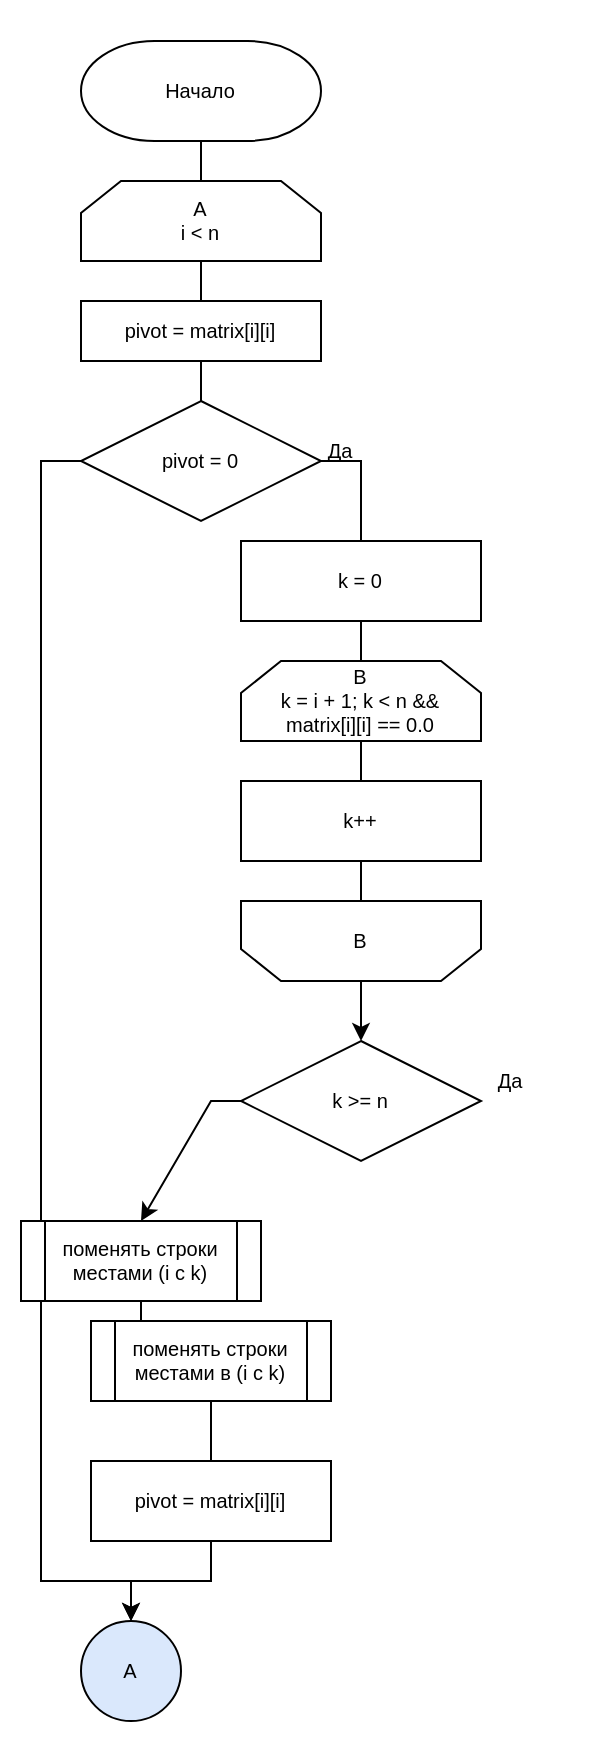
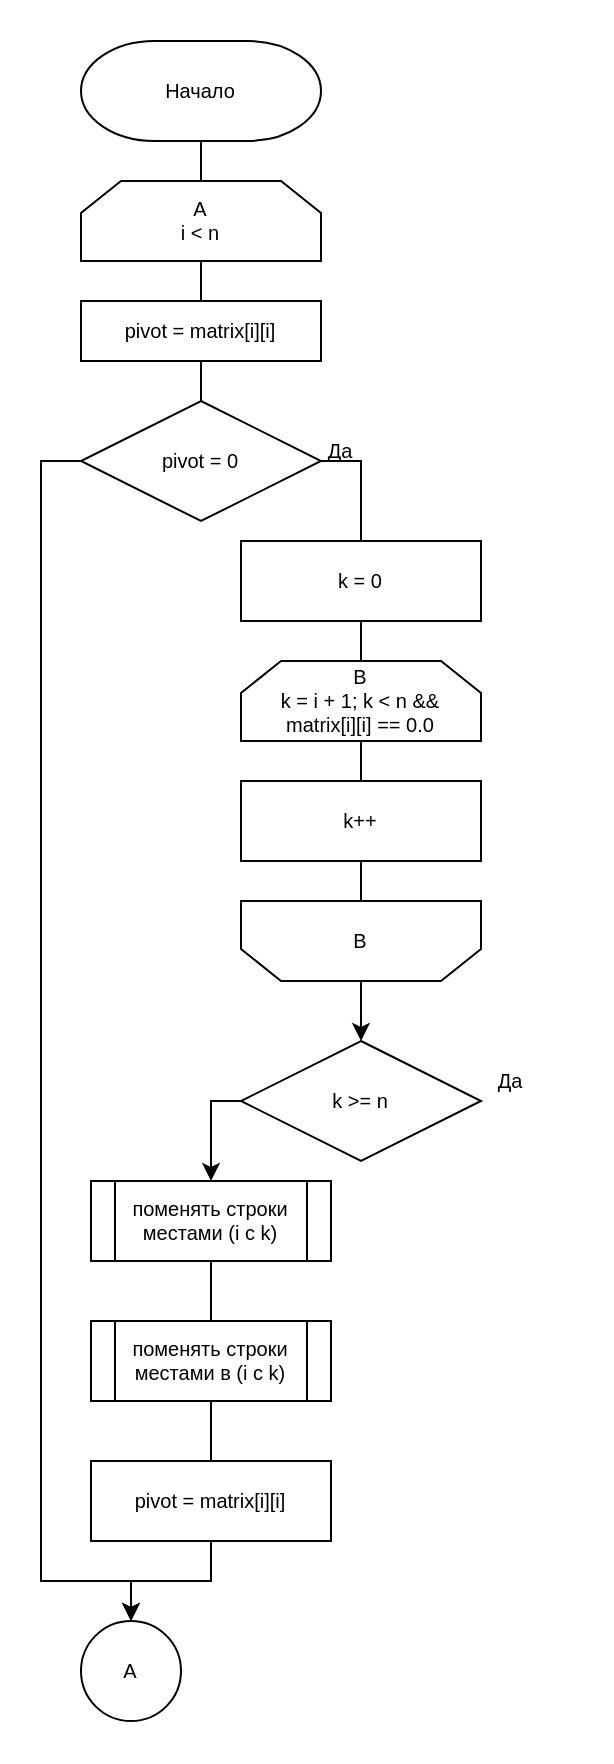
- <mxCell id="19" value="поменять строки местами (i с k)" style="shape=process;whiteSpace=wrap;html=1;backgroundOutline=1;fontSize=10;" vertex="1" parent="1"><mxGeometry x="10" y="610" width="120" height="40" as="geometry" /></mxCell>
+ <mxCell id="19" value="поменять строки местами (i с k)" style="shape=process;whiteSpace=wrap;html=1;backgroundOutline=1;fontSize=10;" vertex="1" parent="1"><mxGeometry x="45" y="590" width="120" height="40" as="geometry" /></mxCell>
- <mxCell id="27" value="A" style="ellipse;whiteSpace=wrap;html=1;aspect=fixed;fontSize=10;fillColor=#dae8fc;" vertex="1" parent="1"><mxGeometry x="40" y="810" width="50" height="50" as="geometry" /></mxCell>
+ <mxCell id="27" value="A" style="ellipse;whiteSpace=wrap;html=1;aspect=fixed;fontSize=10;" vertex="1" parent="1"><mxGeometry x="40" y="810" width="50" height="50" as="geometry" /></mxCell>
